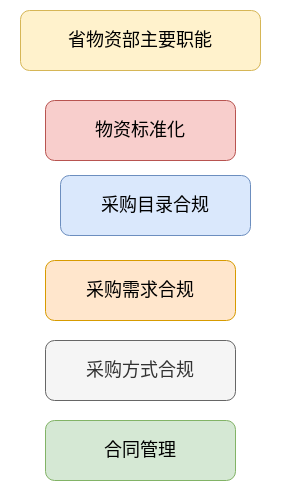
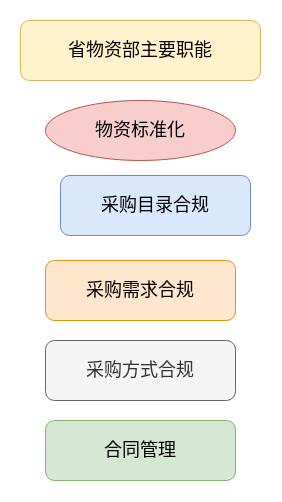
- <mxCell id="2" value="省物资部主要职能" style="whiteSpace=wrap;html=1;fontSize=18;fontFamily=MiSans;rounded=1;fillColor=#fff2cc;strokeColor=#d6b656;" vertex="1" parent="1"><mxGeometry x="20" y="10" width="240" height="60" as="geometry" /></mxCell>
+ <mxCell id="2" value="省物资部主要职能" style="whiteSpace=wrap;html=1;fontSize=18;fontFamily=MiSans;rounded=1;fillColor=#fff2cc;strokeColor=#d6b656;" vertex="1" parent="1"><mxGeometry x="20" y="20" width="240" height="60" as="geometry" /></mxCell>
- <mxCell id="3" value="物资标准化" style="whiteSpace=wrap;html=1;fontSize=18;fontFamily=MiSans;rounded=1;fillColor=#f8cecc;strokeColor=#b85450;" vertex="1" parent="1"><mxGeometry x="45" y="100" width="190" height="60" as="geometry" /></mxCell>
+ <mxCell id="3" value="物资标准化" style="ellipse;whiteSpace=wrap;html=1;fontSize=18;fontFamily=MiSans;fillColor=#f8cecc;strokeColor=#b85450;" vertex="1" parent="1"><mxGeometry x="45" y="100" width="190" height="60" as="geometry" /></mxCell>
